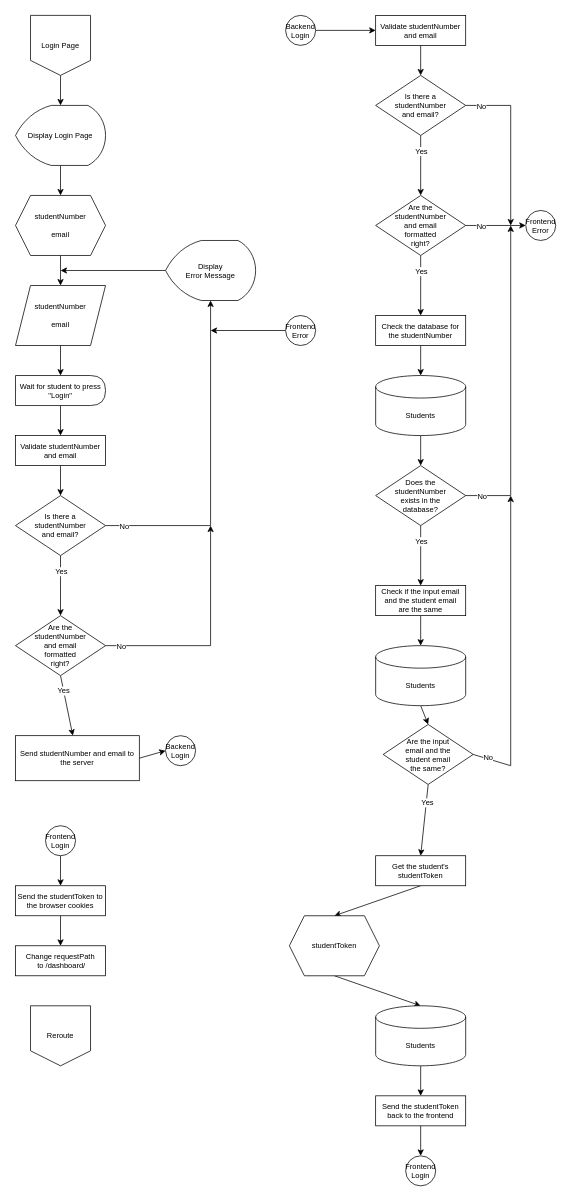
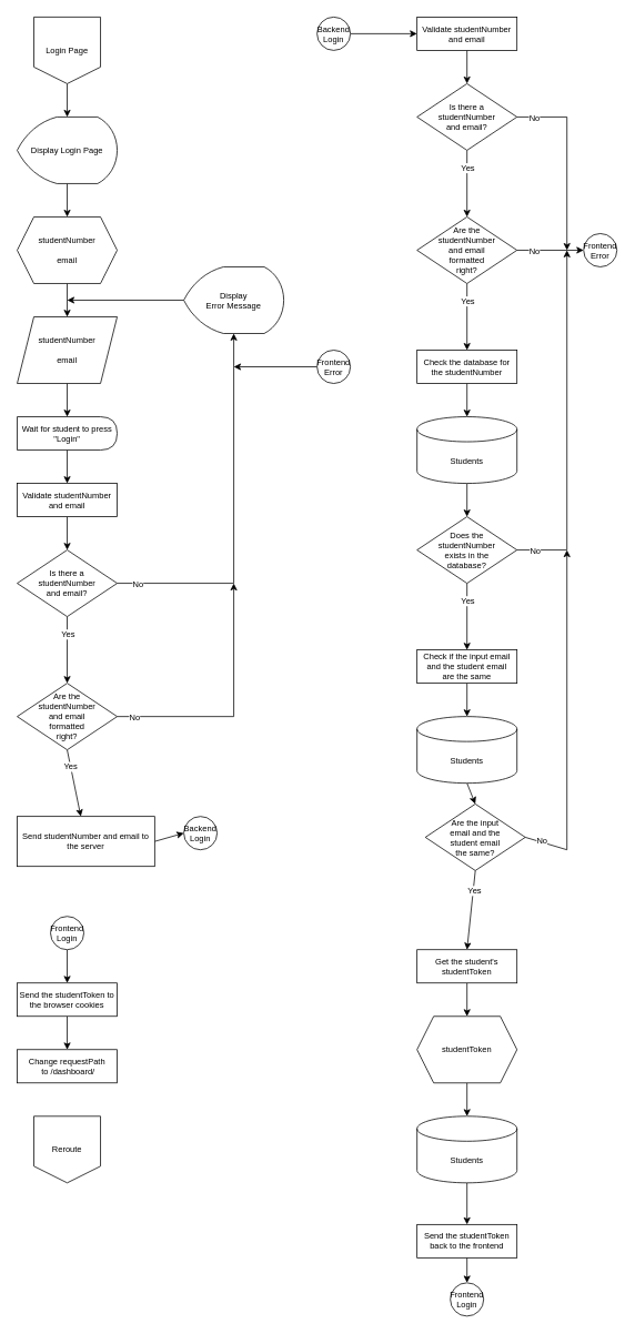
- <mxCell id="60" value="studentToken" style="shape=hexagon;perimeter=hexagonPerimeter2;whiteSpace=wrap;html=1;fixedSize=1;fontFamily=Helvetica;strokeWidth=1;fontSize=10;rounded=0;" parent="1" vertex="1"><mxGeometry x="385" y="1220" width="120" height="80" as="geometry" /></mxCell>
+ <mxCell id="60" value="studentToken" style="shape=hexagon;perimeter=hexagonPerimeter2;whiteSpace=wrap;html=1;fixedSize=1;fontFamily=Helvetica;strokeWidth=1;fontSize=10;rounded=0;" parent="1" vertex="1"><mxGeometry x="500" y="1220" width="120" height="80" as="geometry" /></mxCell>
- <mxCell id="64" value="Send the studentToken back to the frontend" style="rounded=0;whiteSpace=wrap;html=1;fontFamily=Helvetica;strokeWidth=1;fontSize=10;" parent="1" vertex="1"><mxGeometry x="500" y="1460" width="120" height="40" as="geometry" /></mxCell>
+ <mxCell id="64" value="Send the studentToken back to the frontend" style="rounded=0;whiteSpace=wrap;html=1;fontFamily=Helvetica;strokeWidth=1;fontSize=10;" parent="1" vertex="1"><mxGeometry x="500" y="1470" width="120" height="40" as="geometry" /></mxCell>
